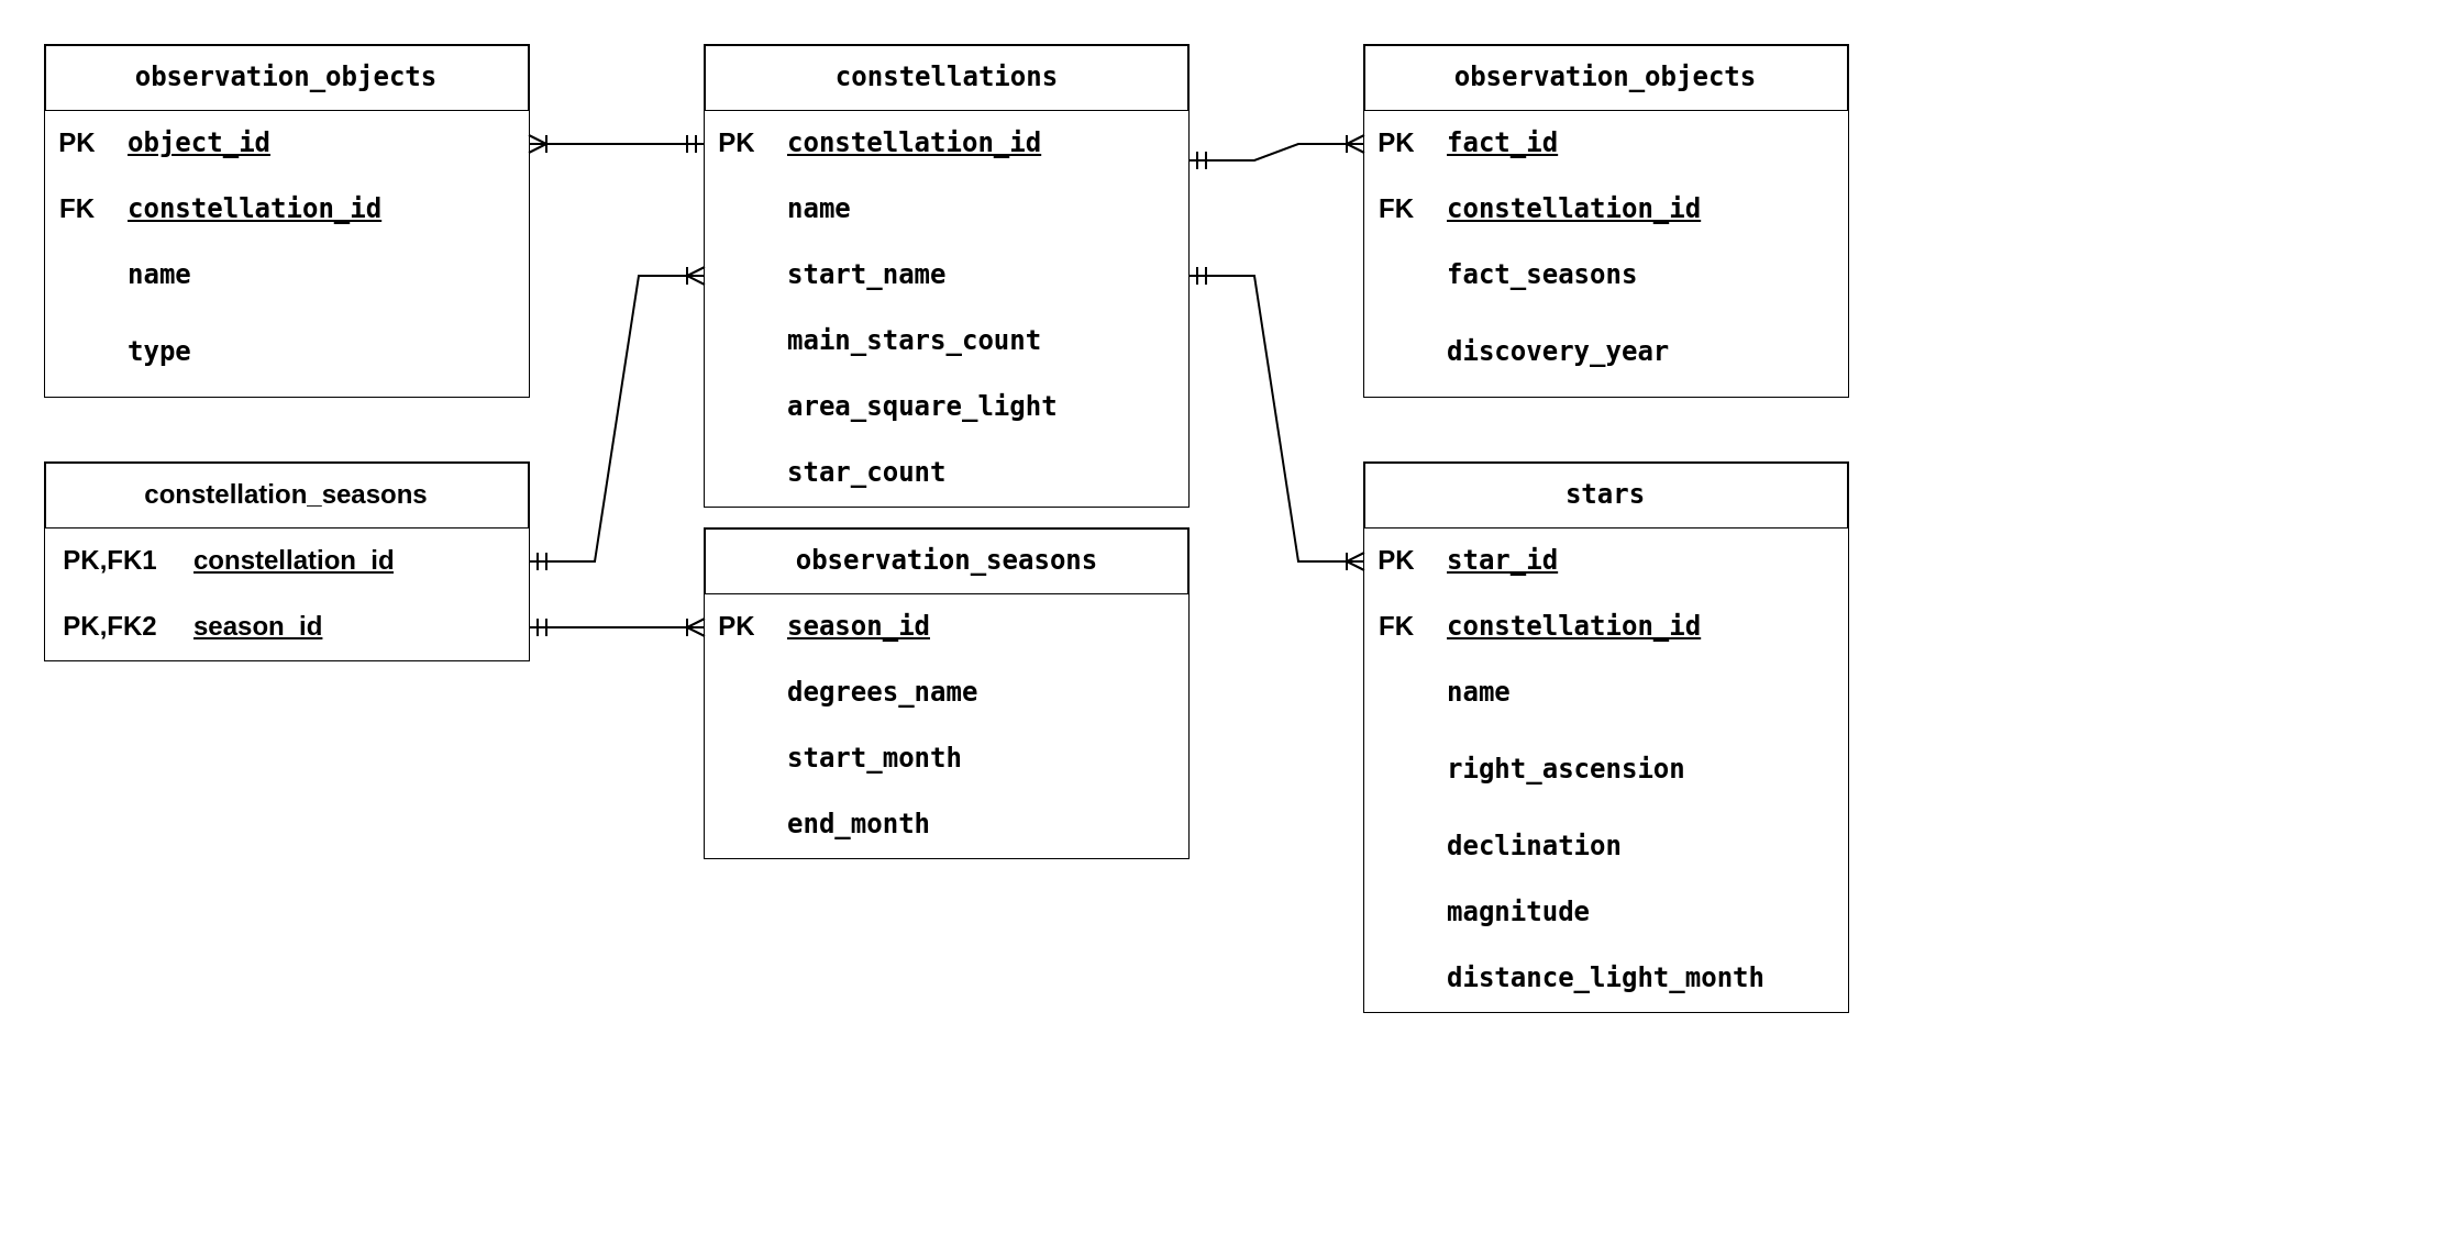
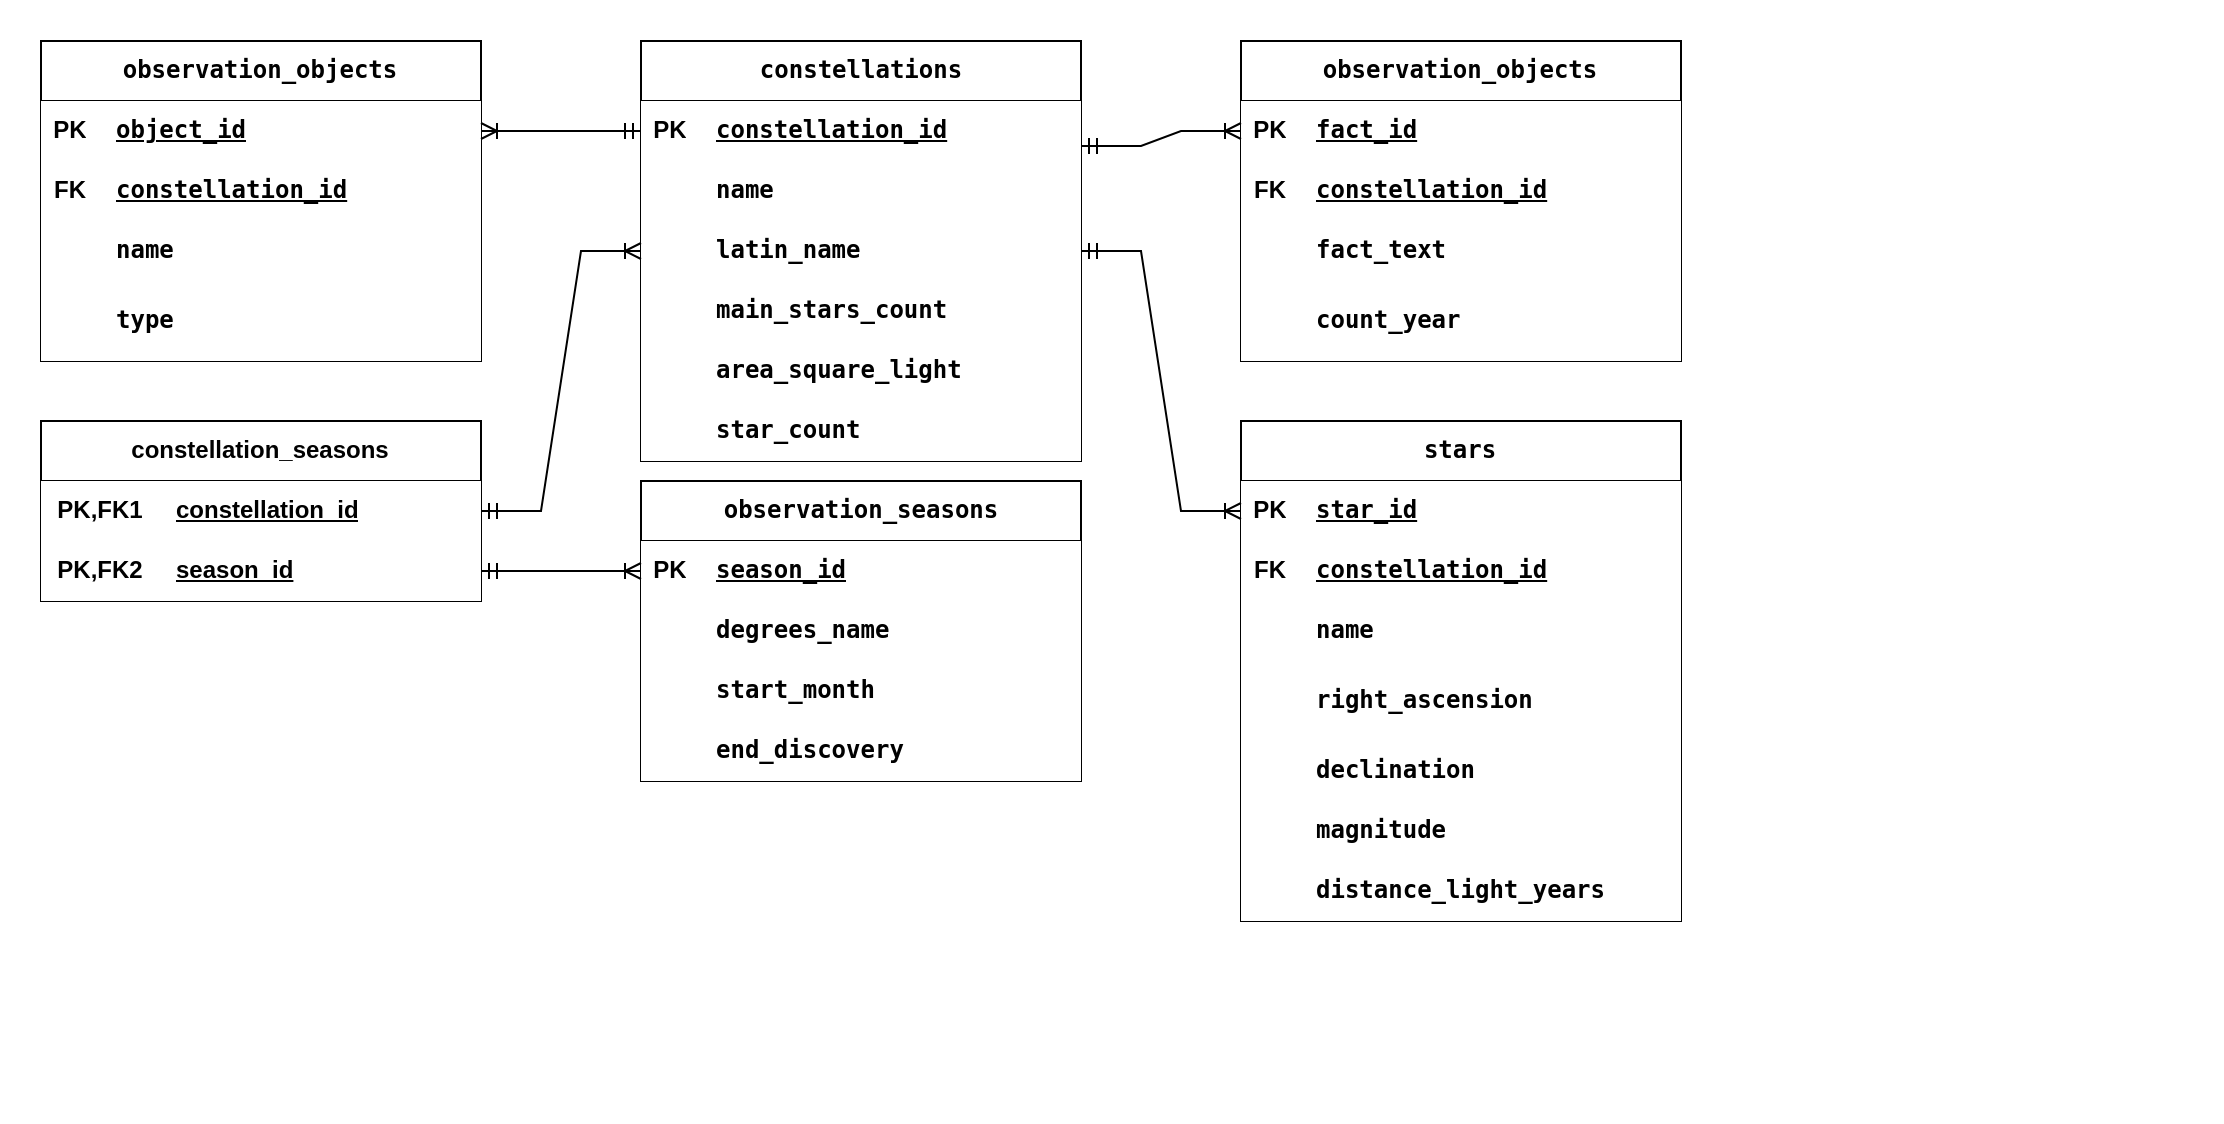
- <mxCell id="11" value="&lt;strong&gt;&lt;code&gt;start_name&lt;/code&gt;&lt;/strong&gt;" style="shape=partialRectangle;connectable=0;fillColor=default;top=0;left=0;bottom=0;right=0;align=left;spacingLeft=6;overflow=hidden;whiteSpace=wrap;html=1;" parent="9" vertex="1"><mxGeometry x="30" width="190" height="30" as="geometry"><mxRectangle width="190" height="30" as="alternateBounds" /></mxGeometry></mxCell>
+ <mxCell id="11" value="&lt;strong&gt;&lt;code&gt;latin_name&lt;/code&gt;&lt;/strong&gt;" style="shape=partialRectangle;connectable=0;fillColor=default;top=0;left=0;bottom=0;right=0;align=left;spacingLeft=6;overflow=hidden;whiteSpace=wrap;html=1;" parent="9" vertex="1"><mxGeometry x="30" width="190" height="30" as="geometry"><mxRectangle width="190" height="30" as="alternateBounds" /></mxGeometry></mxCell>
- <mxCell id="85" value="&lt;strong&gt;&lt;code&gt;fact_seasons&lt;/code&gt;&lt;/strong&gt;" style="shape=partialRectangle;connectable=0;fillColor=default;top=0;left=0;bottom=0;right=0;align=left;spacingLeft=6;overflow=hidden;html=1;whiteSpace=wrap;" parent="83" vertex="1"><mxGeometry x="30" width="190" height="30" as="geometry"><mxRectangle width="190" height="30" as="alternateBounds" /></mxGeometry></mxCell>
+ <mxCell id="85" value="&lt;strong&gt;&lt;code&gt;fact_text&lt;/code&gt;&lt;/strong&gt;" style="shape=partialRectangle;connectable=0;fillColor=default;top=0;left=0;bottom=0;right=0;align=left;spacingLeft=6;overflow=hidden;html=1;whiteSpace=wrap;" parent="83" vertex="1"><mxGeometry x="30" width="190" height="30" as="geometry"><mxRectangle width="190" height="30" as="alternateBounds" /></mxGeometry></mxCell>
- <mxCell id="88" value="&lt;strong&gt;&lt;code&gt;discovery_year&lt;/code&gt;&lt;/strong&gt;" style="shape=partialRectangle;connectable=0;fillColor=default;top=0;left=0;bottom=0;right=0;align=left;spacingLeft=6;overflow=hidden;html=1;whiteSpace=wrap;" parent="86" vertex="1"><mxGeometry x="30" width="190" height="40" as="geometry"><mxRectangle width="190" height="40" as="alternateBounds" /></mxGeometry></mxCell>
+ <mxCell id="88" value="&lt;strong&gt;&lt;code&gt;count_year&lt;/code&gt;&lt;/strong&gt;" style="shape=partialRectangle;connectable=0;fillColor=default;top=0;left=0;bottom=0;right=0;align=left;spacingLeft=6;overflow=hidden;html=1;whiteSpace=wrap;" parent="86" vertex="1"><mxGeometry x="30" width="190" height="40" as="geometry"><mxRectangle width="190" height="40" as="alternateBounds" /></mxGeometry></mxCell>
- <mxCell id="68" value="&lt;strong&gt;&lt;code&gt;end_month&lt;/code&gt;&lt;/strong&gt;" style="shape=partialRectangle;connectable=0;fillColor=default;top=0;left=0;bottom=0;right=0;align=left;spacingLeft=6;overflow=hidden;whiteSpace=wrap;html=1;" parent="66" vertex="1"><mxGeometry x="30" width="190" height="30" as="geometry"><mxRectangle width="190" height="30" as="alternateBounds" /></mxGeometry></mxCell>
+ <mxCell id="68" value="&lt;strong&gt;&lt;code&gt;end_discovery&lt;/code&gt;&lt;/strong&gt;" style="shape=partialRectangle;connectable=0;fillColor=default;top=0;left=0;bottom=0;right=0;align=left;spacingLeft=6;overflow=hidden;whiteSpace=wrap;html=1;" parent="66" vertex="1"><mxGeometry x="30" width="190" height="30" as="geometry"><mxRectangle width="190" height="30" as="alternateBounds" /></mxGeometry></mxCell>
- <mxCell id="42" value="&lt;strong&gt;&lt;code&gt;distance_light_month&lt;/code&gt;&lt;/strong&gt;" style="shape=partialRectangle;connectable=0;fillColor=default;top=0;left=0;bottom=0;right=0;align=left;spacingLeft=6;overflow=hidden;html=1;whiteSpace=wrap;" parent="40" vertex="1"><mxGeometry x="30" width="190" height="30" as="geometry"><mxRectangle width="190" height="30" as="alternateBounds" /></mxGeometry></mxCell>
+ <mxCell id="42" value="&lt;strong&gt;&lt;code&gt;distance_light_years&lt;/code&gt;&lt;/strong&gt;" style="shape=partialRectangle;connectable=0;fillColor=default;top=0;left=0;bottom=0;right=0;align=left;spacingLeft=6;overflow=hidden;html=1;whiteSpace=wrap;" parent="40" vertex="1"><mxGeometry x="30" width="190" height="30" as="geometry"><mxRectangle width="190" height="30" as="alternateBounds" /></mxGeometry></mxCell>
